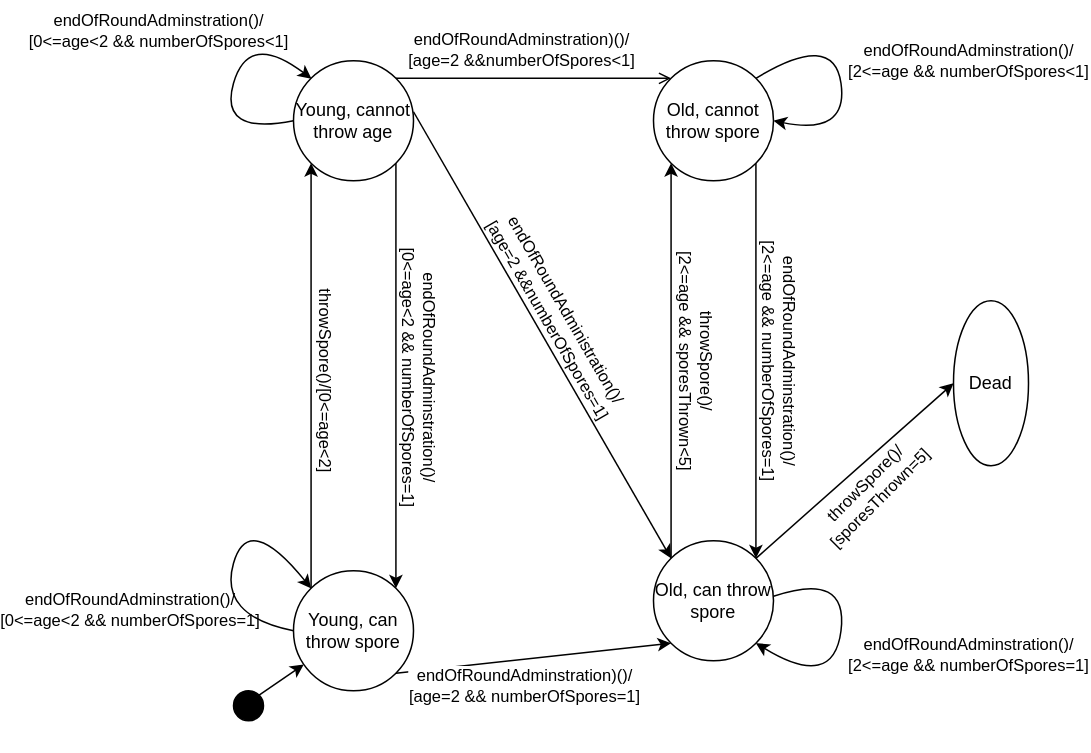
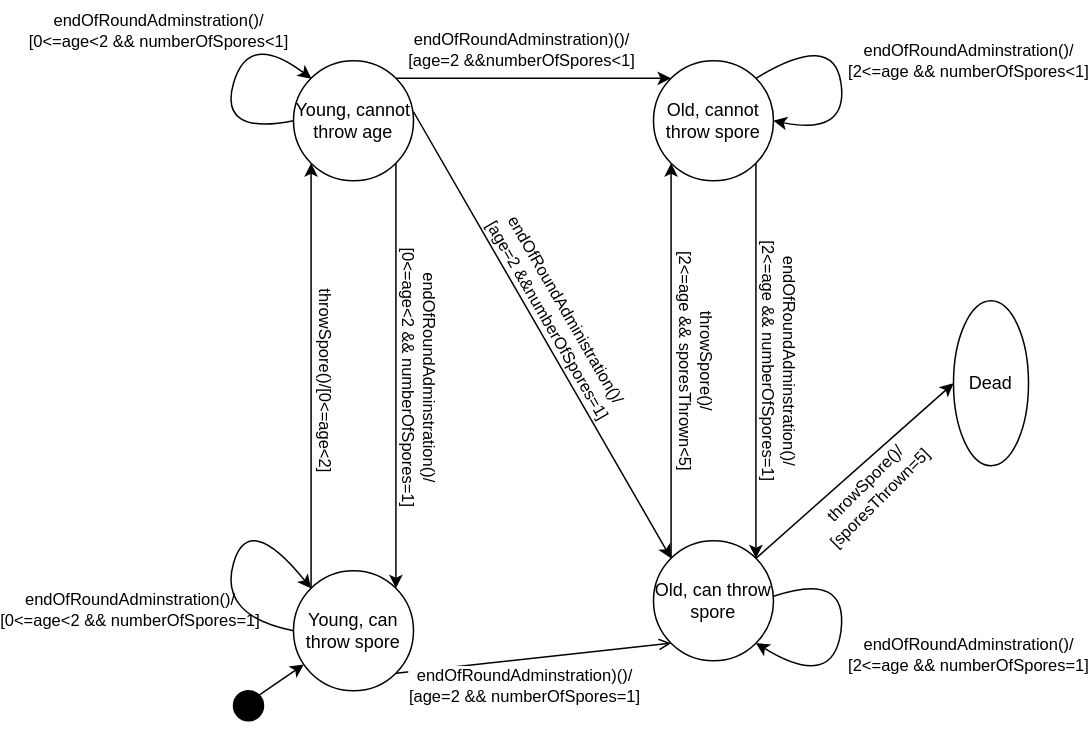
- <mxCell id="13" value="" style="endArrow=open;html=1;rounded=0;exitX=1;exitY=0;exitDx=0;exitDy=0;entryX=0;entryY=0;entryDx=0;entryDy=0;" parent="1" source="3" target="5" edge="1"><mxGeometry width="50" height="50" relative="1" as="geometry"><mxPoint x="220" y="410" as="sourcePoint" /><mxPoint x="270" y="360" as="targetPoint" /></mxGeometry></mxCell>
+ <mxCell id="13" value="" style="endArrow=classic;html=1;rounded=0;exitX=1;exitY=0;exitDx=0;exitDy=0;entryX=0;entryY=0;entryDx=0;entryDy=0;" parent="1" source="3" target="5" edge="1"><mxGeometry width="50" height="50" relative="1" as="geometry"><mxPoint x="220" y="410" as="sourcePoint" /><mxPoint x="270" y="360" as="targetPoint" /></mxGeometry></mxCell>
- <mxCell id="15" value="" style="endArrow=classic;html=1;rounded=0;exitX=1;exitY=1;exitDx=0;exitDy=0;entryX=0;entryY=1;entryDx=0;entryDy=0;" parent="1" source="2" target="4" edge="1"><mxGeometry width="50" height="50" relative="1" as="geometry"><mxPoint x="148" y="62" as="sourcePoint" /><mxPoint x="332" y="62" as="targetPoint" /></mxGeometry></mxCell>
+ <mxCell id="15" value="" style="endArrow=open;html=1;rounded=0;exitX=1;exitY=1;exitDx=0;exitDy=0;entryX=0;entryY=1;entryDx=0;entryDy=0;" parent="1" source="2" target="4" edge="1"><mxGeometry width="50" height="50" relative="1" as="geometry"><mxPoint x="148" y="62" as="sourcePoint" /><mxPoint x="332" y="62" as="targetPoint" /></mxGeometry></mxCell>
